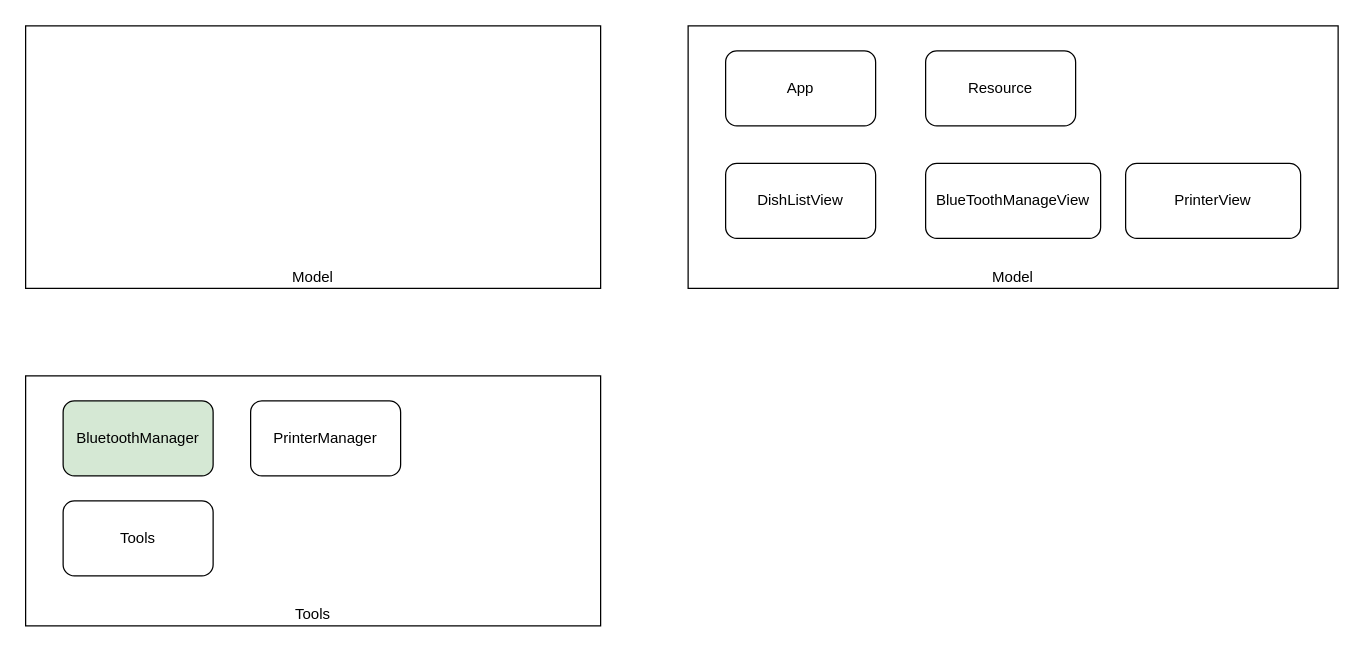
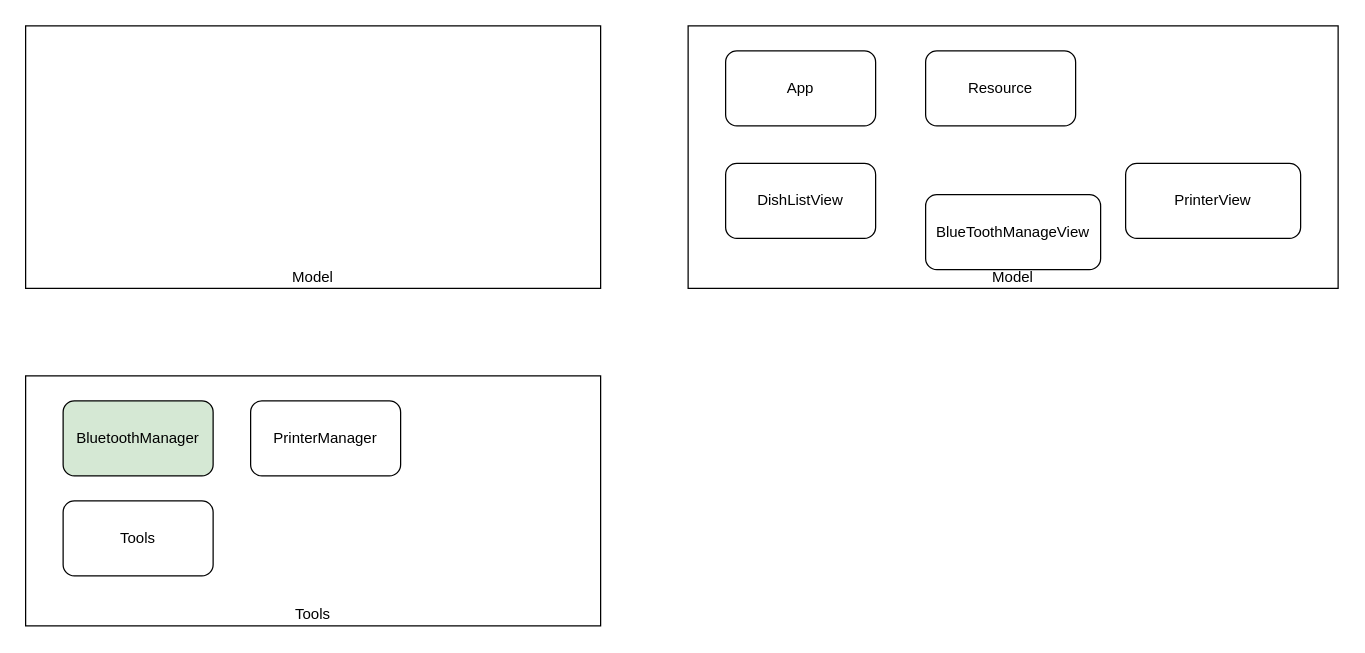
- <mxCell id="11" value="BlueToothManageView" style="rounded=1;whiteSpace=wrap;html=1;fillColor=none;" vertex="1" parent="1"><mxGeometry x="740" y="130" width="140" height="60" as="geometry" /></mxCell>
+ <mxCell id="11" value="BlueToothManageView" style="rounded=1;whiteSpace=wrap;html=1;fillColor=none;" vertex="1" parent="1"><mxGeometry x="740" y="155" width="140" height="60" as="geometry" /></mxCell>
